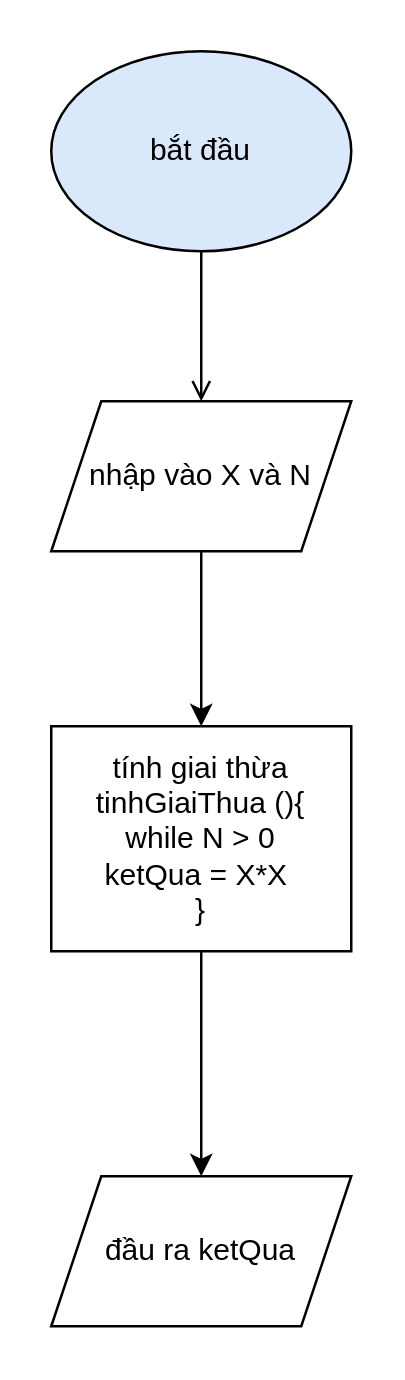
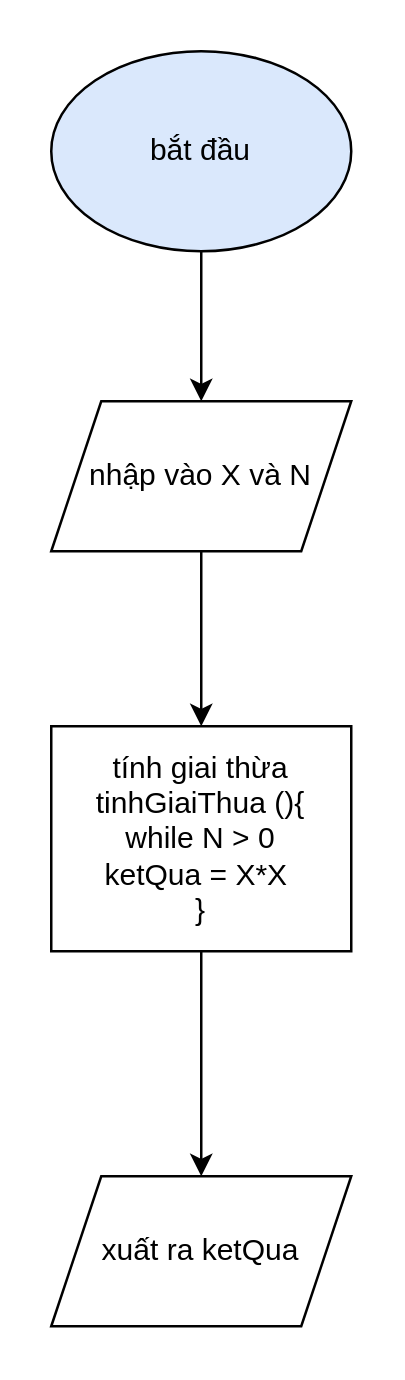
- <mxCell id="2" style="edgeStyle=orthogonalEdgeStyle;rounded=0;orthogonalLoop=1;jettySize=auto;html=1;entryX=0.5;entryY=0;entryDx=0;entryDy=0;endArrow=open;" edge="1" parent="1" source="3" target="5"><mxGeometry relative="1" as="geometry" /></mxCell>
+ <mxCell id="2" style="edgeStyle=orthogonalEdgeStyle;rounded=0;orthogonalLoop=1;jettySize=auto;html=1;entryX=0.5;entryY=0;entryDx=0;entryDy=0;" edge="1" parent="1" source="3" target="5"><mxGeometry relative="1" as="geometry" /></mxCell>
- <mxCell id="8" value="đầu ra ketQua" style="shape=parallelogram;perimeter=parallelogramPerimeter;whiteSpace=wrap;html=1;fixedSize=1;" vertex="1" parent="1"><mxGeometry x="20" y="470" width="120" height="60" as="geometry" /></mxCell>
+ <mxCell id="8" value="xuất ra ketQua" style="shape=parallelogram;perimeter=parallelogramPerimeter;whiteSpace=wrap;html=1;fixedSize=1;" vertex="1" parent="1"><mxGeometry x="20" y="470" width="120" height="60" as="geometry" /></mxCell>
